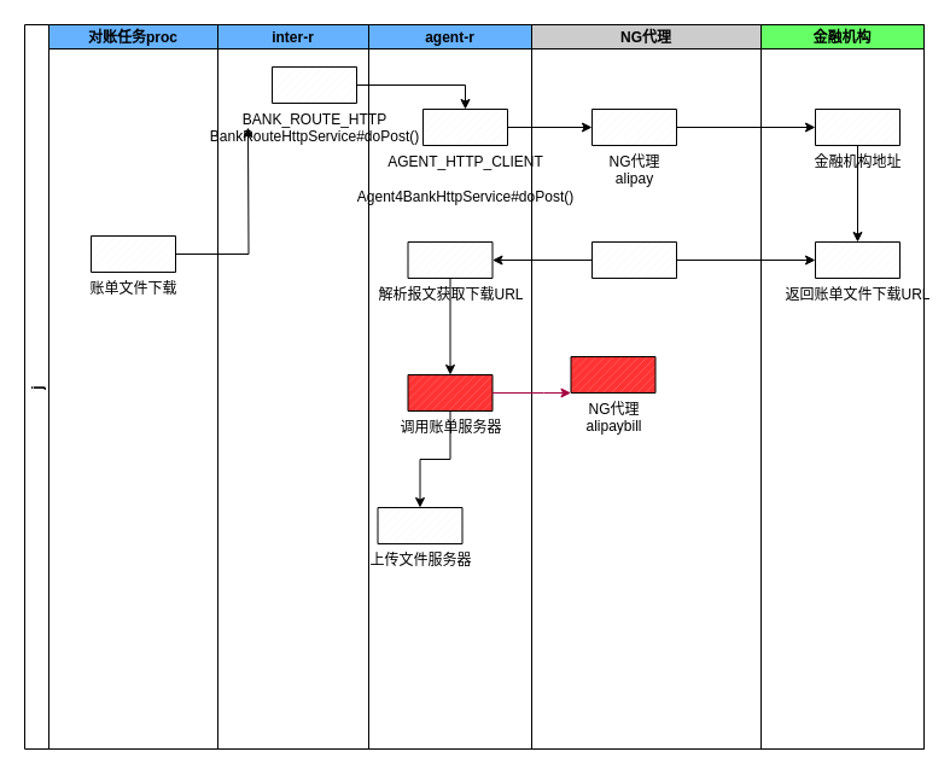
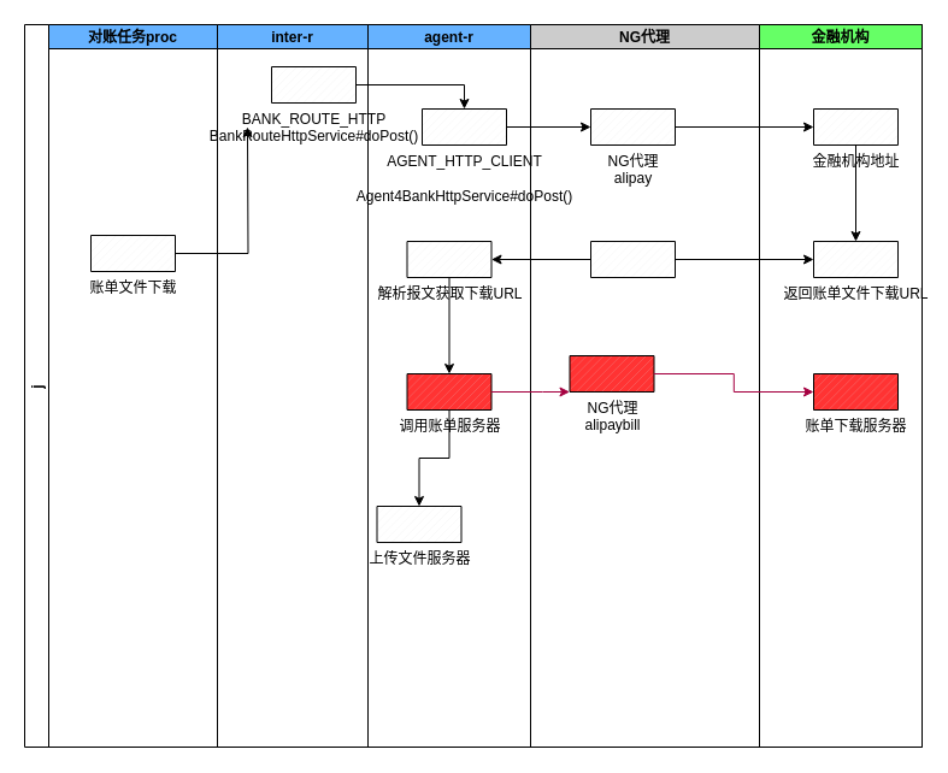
+ <mxCell id="30" style="edgeStyle=orthogonalEdgeStyle;rounded=0;orthogonalLoop=1;jettySize=auto;html=1;entryX=0;entryY=0.5;entryDx=0;entryDy=0;entryPerimeter=0;fillColor=#d80073;strokeColor=#A50040;" edge="1" parent="2" source="20" target="25"><mxGeometry relative="1" as="geometry" /></mxCell>
+ <mxCell id="25" value="账单下载服务器" style="verticalLabelPosition=bottom;verticalAlign=top;html=1;shape=mxgraph.basic.patternFillRect;fillStyle=diag;step=5;fillStrokeWidth=0.2;fillStrokeColor=#dddddd;fillColor=#FF3333;" vertex="1" parent="22"><mxGeometry x="45" y="290" width="70" height="30" as="geometry" /></mxCell>
